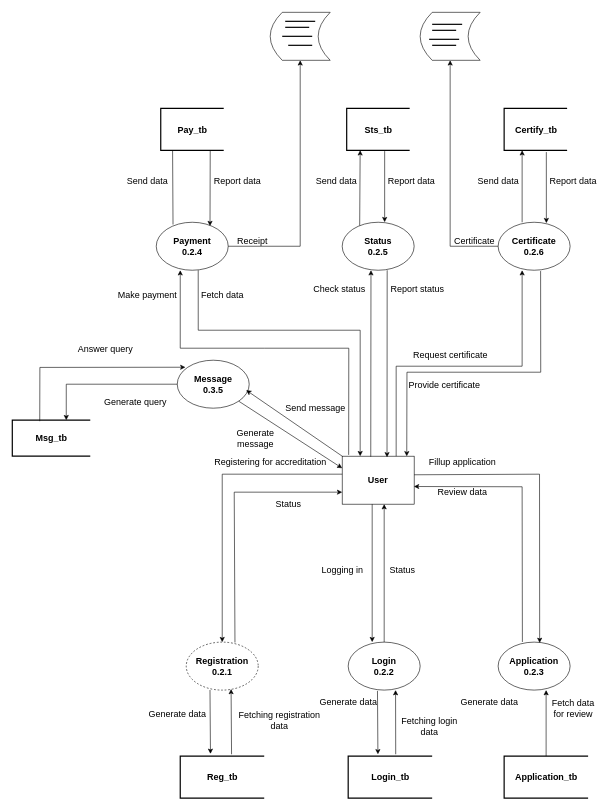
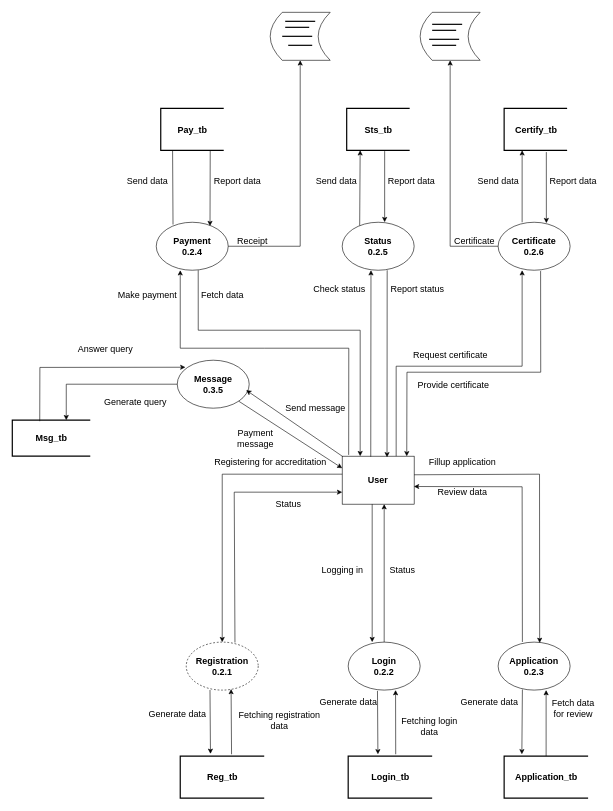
- <mxCell id="47" value="Provide certificate" style="text;html=1;align=center;verticalAlign=middle;resizable=0;points=[];autosize=1;strokeColor=none;fillColor=none;fontSize=15;" parent="1" vertex="1"><mxGeometry x="675" y="630" width="130" height="20" as="geometry" /></mxCell>
+ <mxCell id="47" value="Provide certificate" style="text;html=1;align=center;verticalAlign=middle;resizable=0;points=[];autosize=1;strokeColor=none;fillColor=none;fontSize=15;" parent="1" vertex="1"><mxGeometry x="690" y="630" width="130" height="20" as="geometry" /></mxCell>
- <mxCell id="85" value="Generate&lt;br&gt;message" style="text;html=1;align=center;verticalAlign=middle;resizable=0;points=[];autosize=1;strokeColor=none;fillColor=none;fontSize=15;" vertex="1" parent="1"><mxGeometry x="385" y="710" width="80" height="40" as="geometry" /></mxCell>
+ <mxCell id="85" value="Payment&lt;br&gt;message" style="text;html=1;align=center;verticalAlign=middle;resizable=0;points=[];autosize=1;strokeColor=none;fillColor=none;fontSize=15;" vertex="1" parent="1"><mxGeometry x="385" y="710" width="80" height="40" as="geometry" /></mxCell>
+ <mxCell id="29" value="" style="endArrow=classic;html=1;rounded=0;fontSize=15;exitX=0.337;exitY=0.987;exitDx=0;exitDy=0;exitPerimeter=0;entryX=0.211;entryY=-0.043;entryDx=0;entryDy=0;entryPerimeter=0;" parent="1" source="5" target="24" edge="1"><mxGeometry width="50" height="50" relative="1" as="geometry"><mxPoint x="590" y="1230" as="sourcePoint" /><mxPoint x="640" y="1180" as="targetPoint" /></mxGeometry></mxCell>
